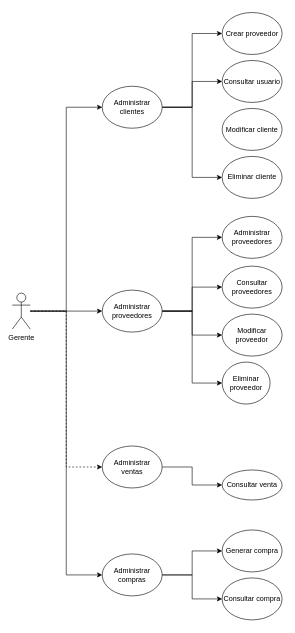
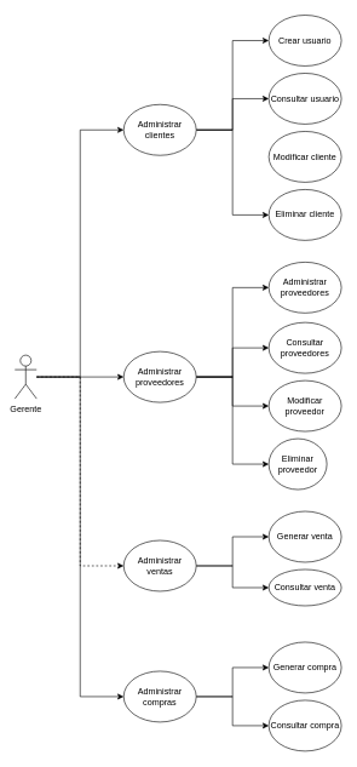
- <mxCell id="11" value="Crear proveedor" style="ellipse;whiteSpace=wrap;html=1;" vertex="1" parent="1"><mxGeometry x="370" y="20" width="100" height="70" as="geometry" /></mxCell>
+ <mxCell id="11" value="Crear usuario" style="ellipse;whiteSpace=wrap;html=1;" vertex="1" parent="1"><mxGeometry x="370" y="20" width="100" height="70" as="geometry" /></mxCell>
+ <mxCell id="24" style="edgeStyle=orthogonalEdgeStyle;rounded=0;orthogonalLoop=1;jettySize=auto;html=1;entryX=0;entryY=0.5;entryDx=0;entryDy=0;" edge="1" parent="1" source="26" target="27"><mxGeometry relative="1" as="geometry" /></mxCell>
+ <mxCell id="27" value="Generar venta" style="ellipse;whiteSpace=wrap;html=1;" vertex="1" parent="1"><mxGeometry x="370" y="703" width="100" height="70" as="geometry" /></mxCell>
